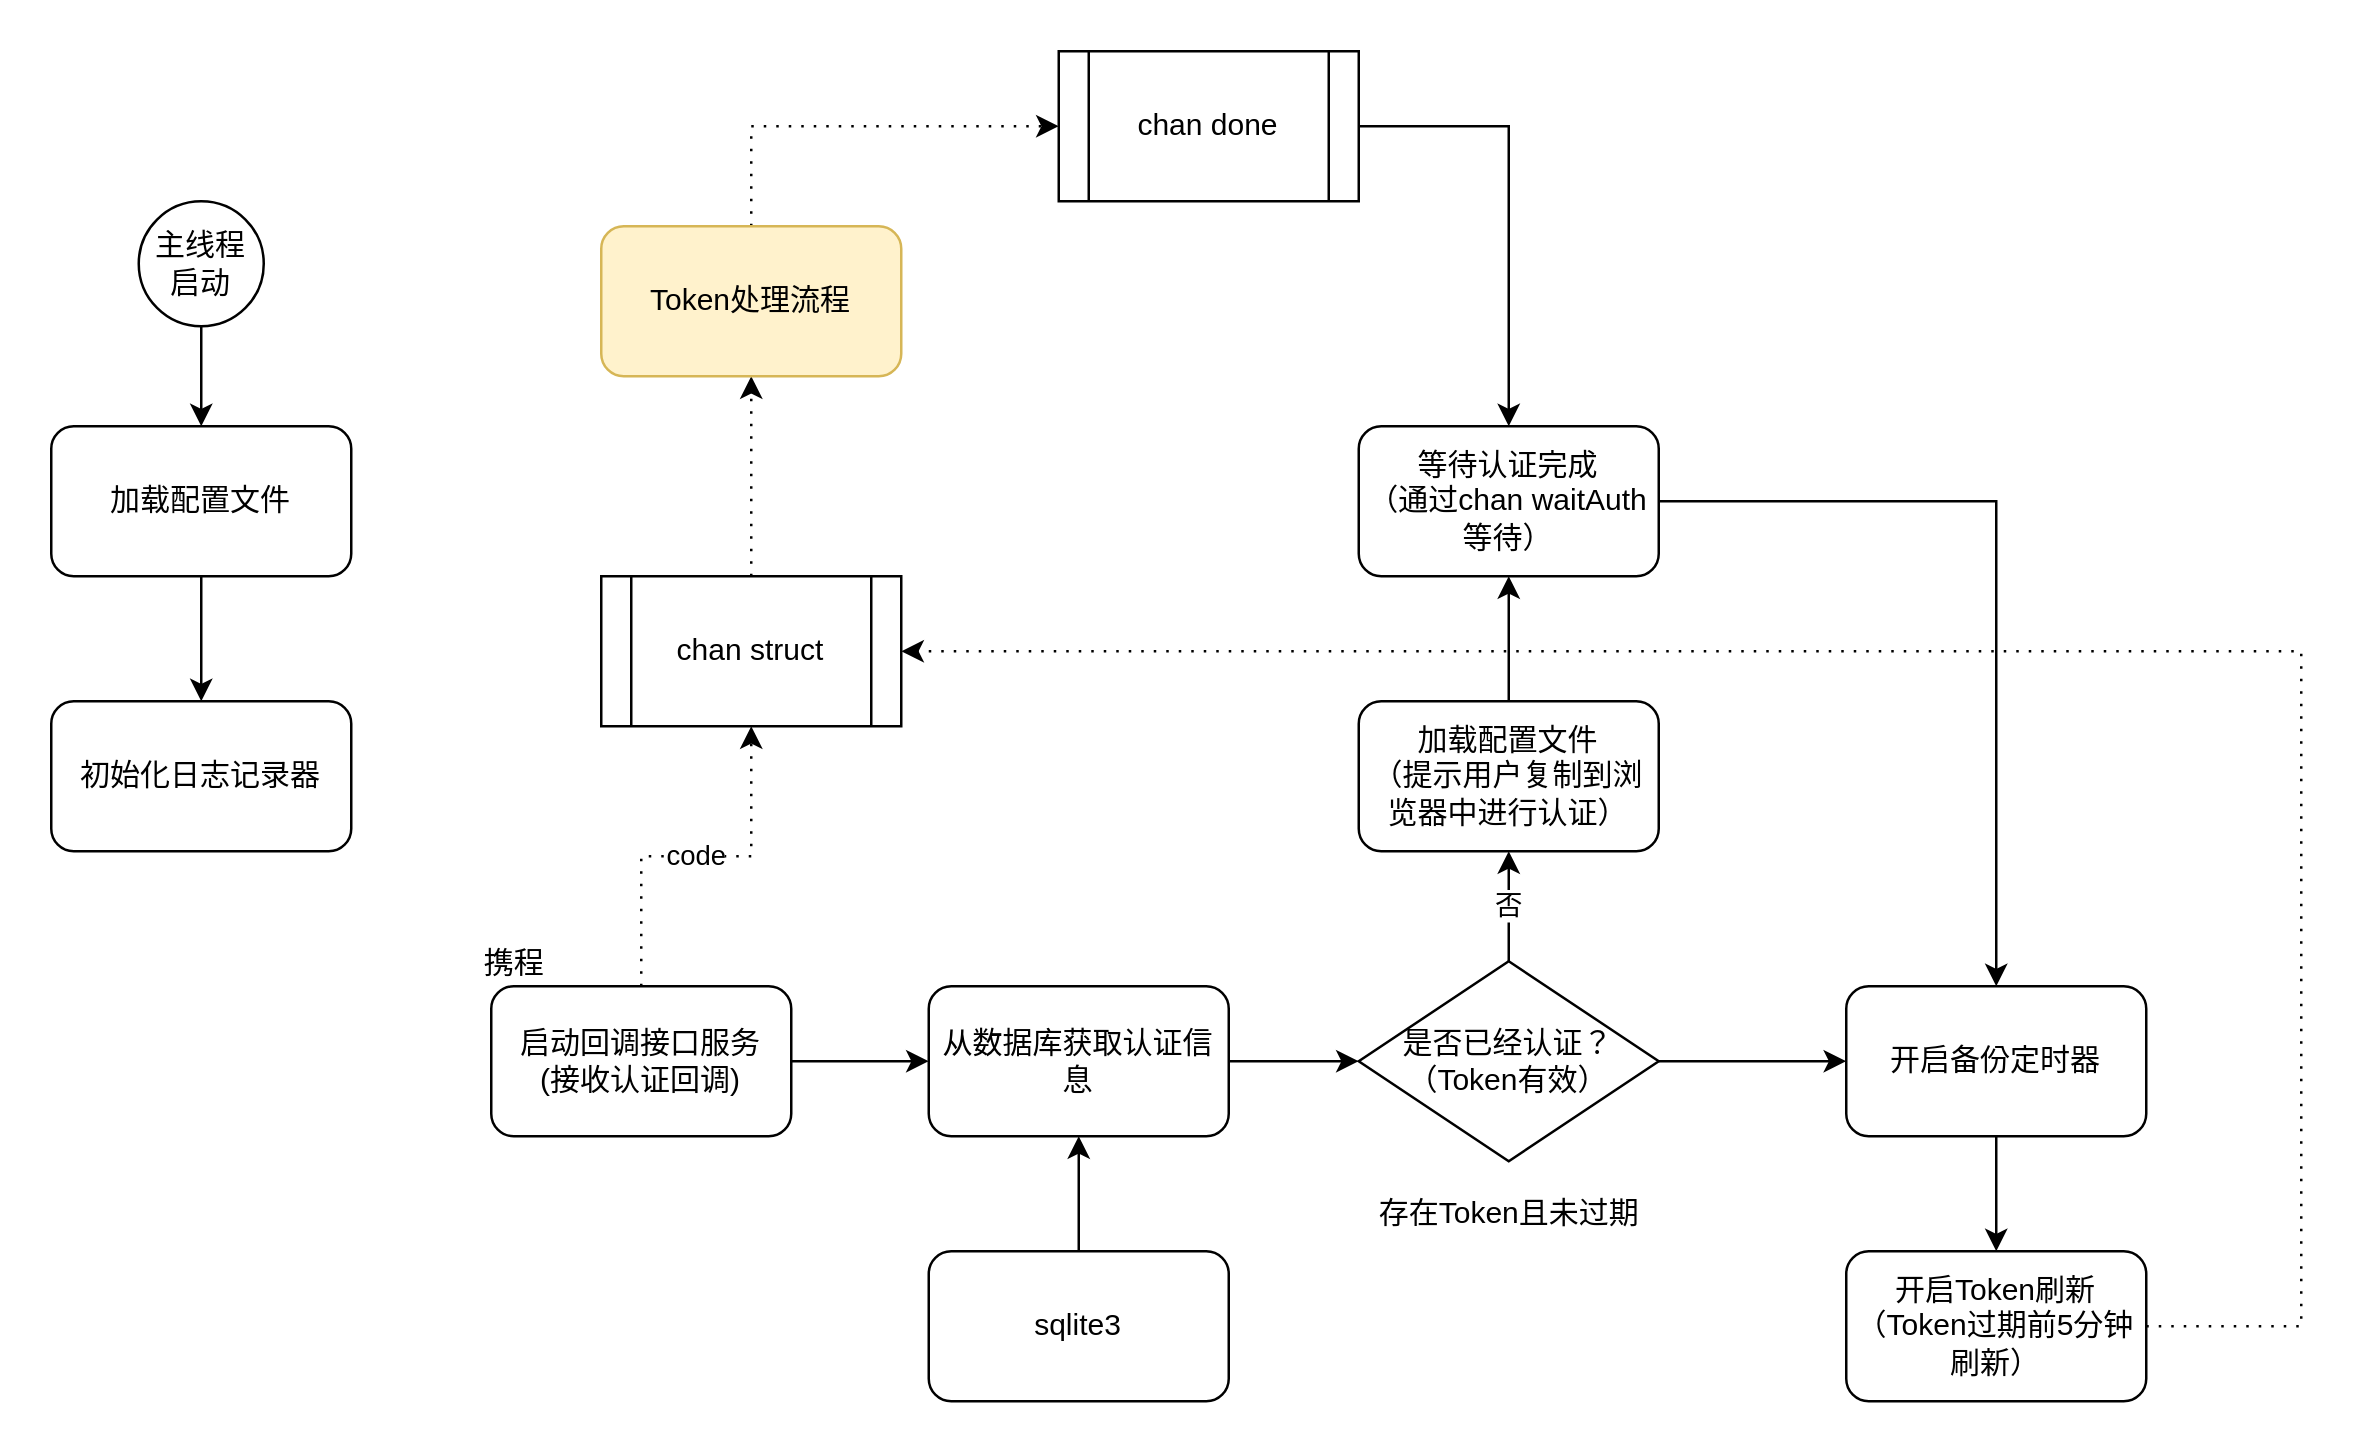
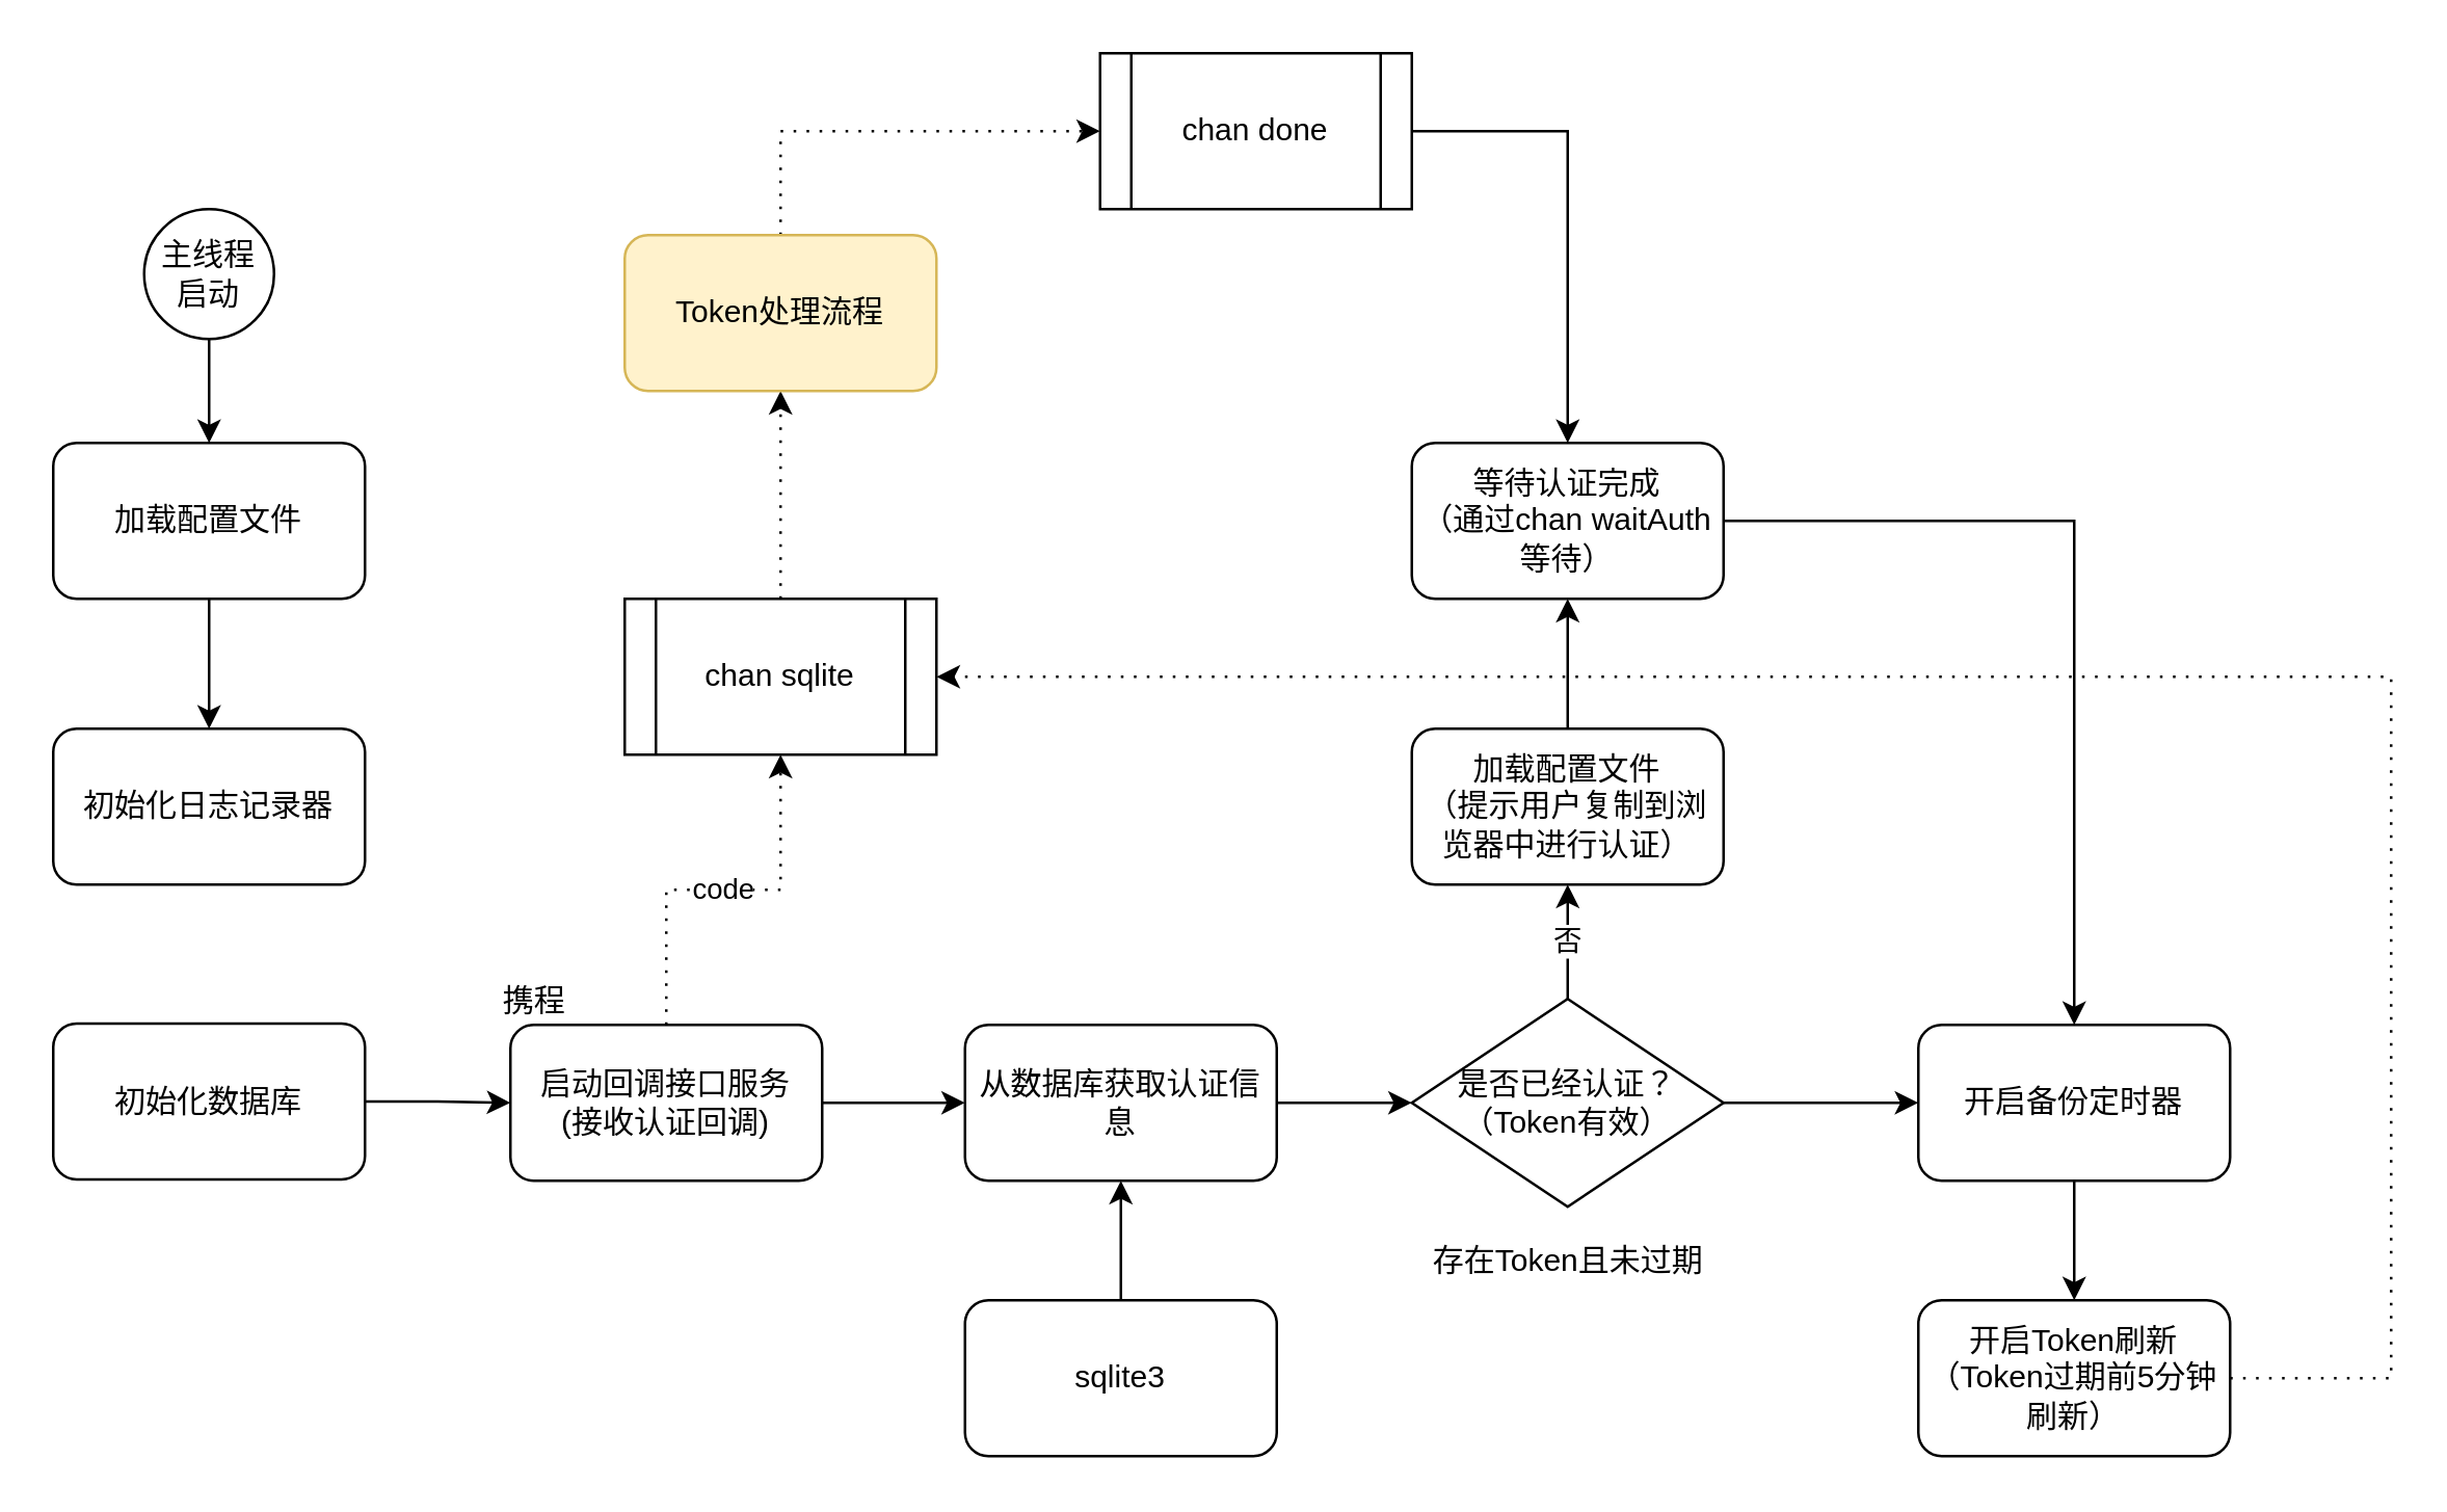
- <mxCell id="28" value="chan struct" style="shape=process;whiteSpace=wrap;html=1;backgroundOutline=1;" vertex="1" parent="1"><mxGeometry x="240" y="230" width="120" height="60" as="geometry" /></mxCell>
+ <mxCell id="28" value="chan sqlite" style="shape=process;whiteSpace=wrap;html=1;backgroundOutline=1;" vertex="1" parent="1"><mxGeometry x="240" y="230" width="120" height="60" as="geometry" /></mxCell>
+ <mxCell id="8" value="初始化数据库" style="rounded=1;whiteSpace=wrap;html=1;" parent="1" vertex="1"><mxGeometry x="20" y="393.5" width="120" height="60" as="geometry" /></mxCell>
+ <mxCell id="7" value="" style="edgeStyle=orthogonalEdgeStyle;rounded=0;orthogonalLoop=1;jettySize=auto;html=1;" parent="1" source="8" target="11" edge="1"><mxGeometry relative="1" as="geometry" /></mxCell>
